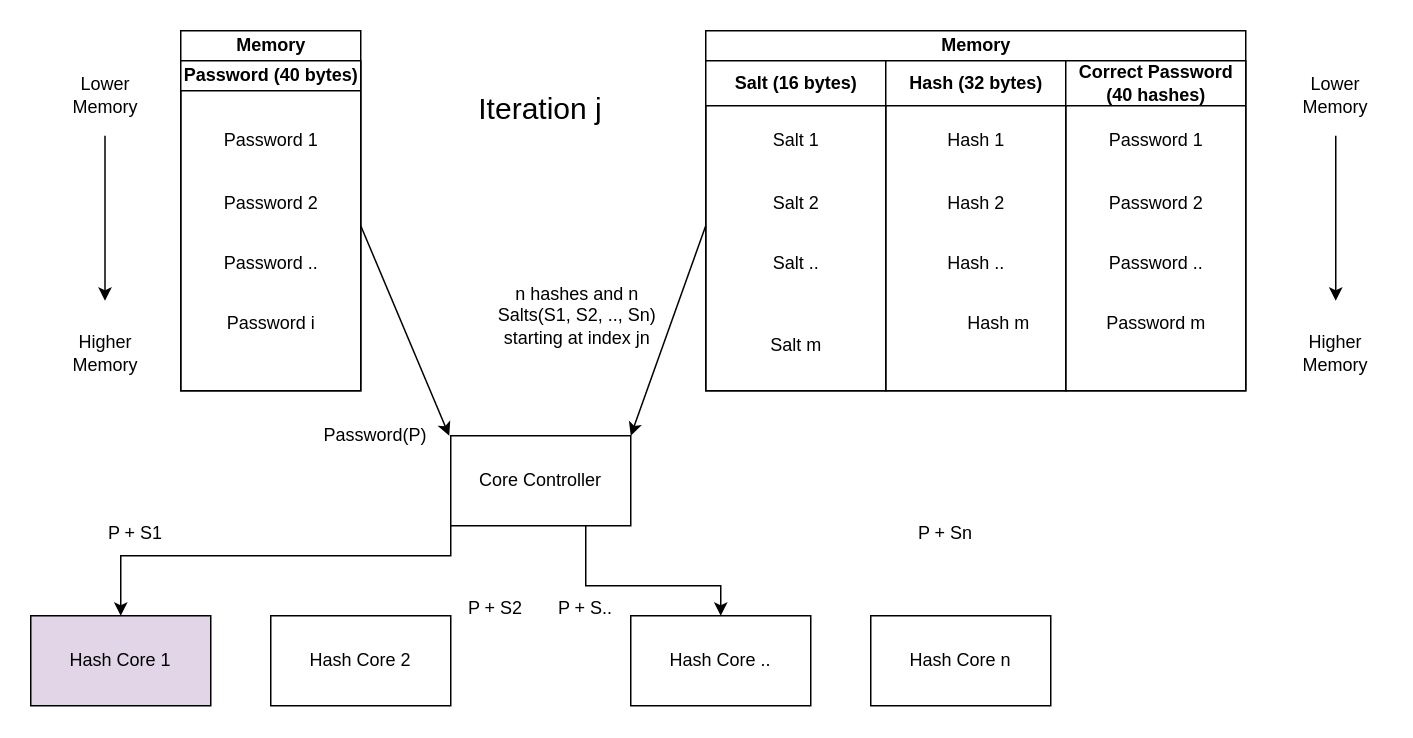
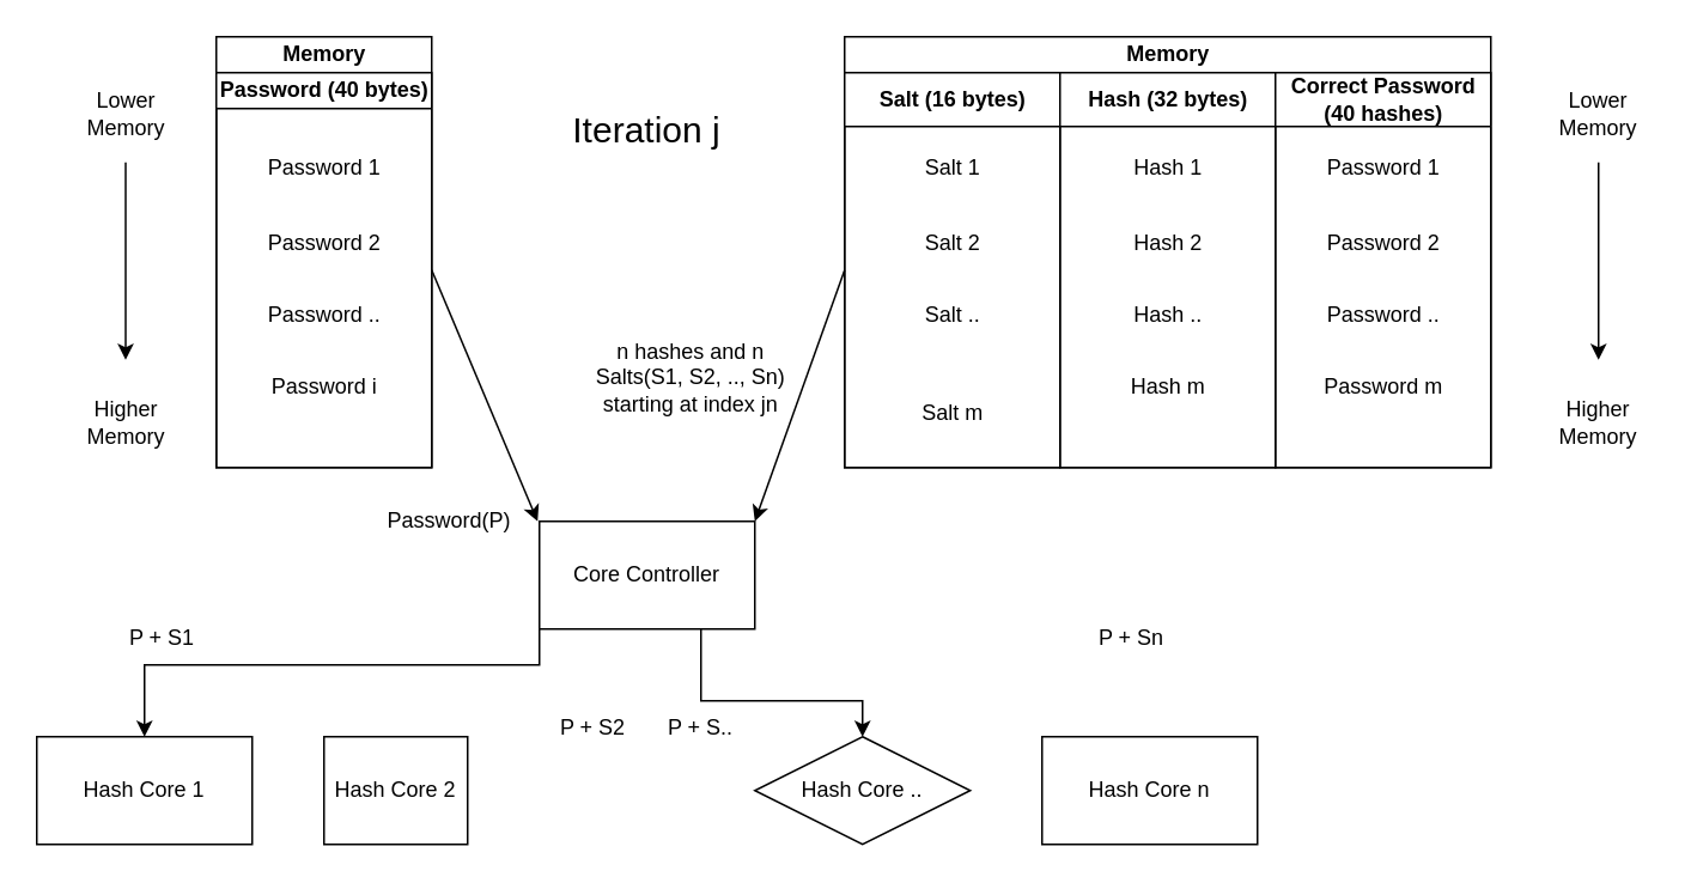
- <mxCell id="21" value="Hash m" style="text;html=1;align=center;verticalAlign=middle;resizable=0;points=[];autosize=1;strokeColor=none;fillColor=none;" parent="17" vertex="1"><mxGeometry x="45" y="160" width="60" height="30" as="geometry" /></mxCell>
+ <mxCell id="21" value="Hash m" style="text;html=1;align=center;verticalAlign=middle;resizable=0;points=[];autosize=1;strokeColor=none;fillColor=none;" parent="17" vertex="1"><mxGeometry x="30" y="160" width="60" height="30" as="geometry" /></mxCell>
- <mxCell id="5" value="Hash Core 1" style="rounded=0;whiteSpace=wrap;html=1;fillColor=#e1d5e7;" parent="1" vertex="1"><mxGeometry x="20" y="410" width="120" height="60" as="geometry" /></mxCell>
+ <mxCell id="5" value="Hash Core 1" style="rounded=0;whiteSpace=wrap;html=1;" parent="1" vertex="1"><mxGeometry x="20" y="410" width="120" height="60" as="geometry" /></mxCell>
- <mxCell id="6" value="Hash Core 2" style="rounded=0;whiteSpace=wrap;html=1;" parent="1" vertex="1"><mxGeometry x="180" y="410" width="120" height="60" as="geometry" /></mxCell>
+ <mxCell id="6" value="Hash Core 2" style="rounded=0;whiteSpace=wrap;html=1;" parent="1" vertex="1"><mxGeometry x="180" y="410" width="80" height="60" as="geometry" /></mxCell>
- <mxCell id="7" value="Hash Core .." style="rounded=0;whiteSpace=wrap;html=1;" parent="1" vertex="1"><mxGeometry x="420" y="410" width="120" height="60" as="geometry" /></mxCell>
+ <mxCell id="7" value="Hash Core .." style="rhombus;whiteSpace=wrap;html=1;" parent="1" vertex="1"><mxGeometry x="420" y="410" width="120" height="60" as="geometry" /></mxCell>
